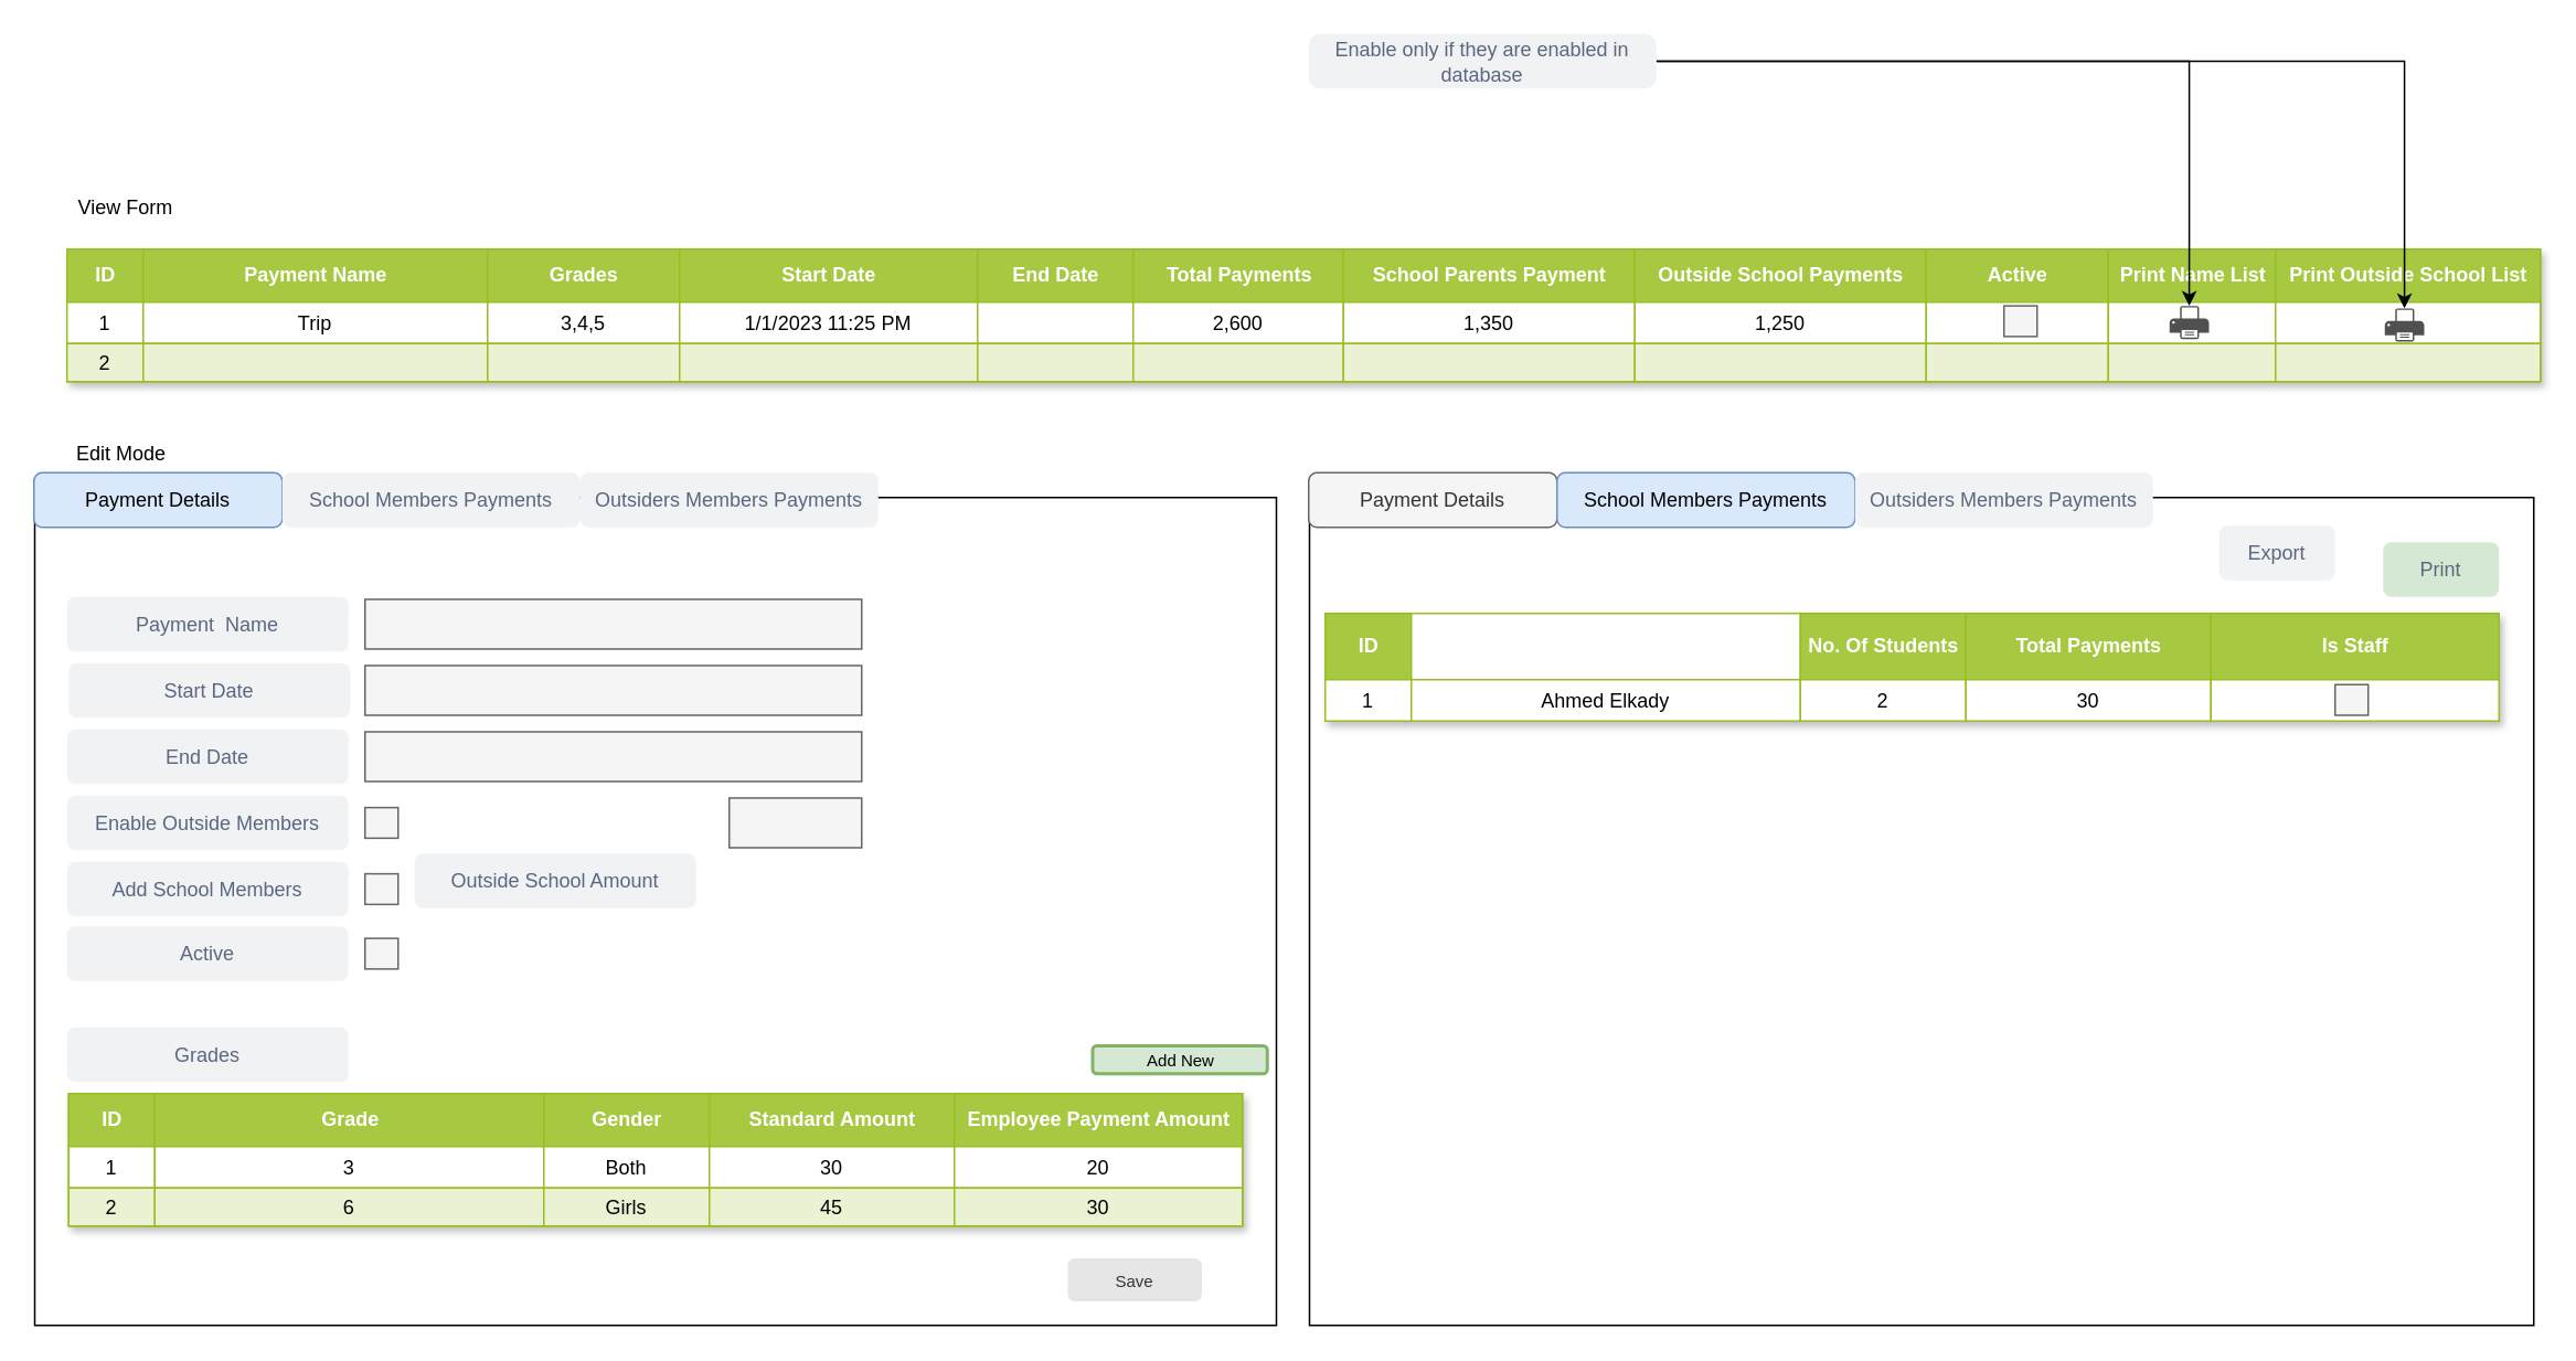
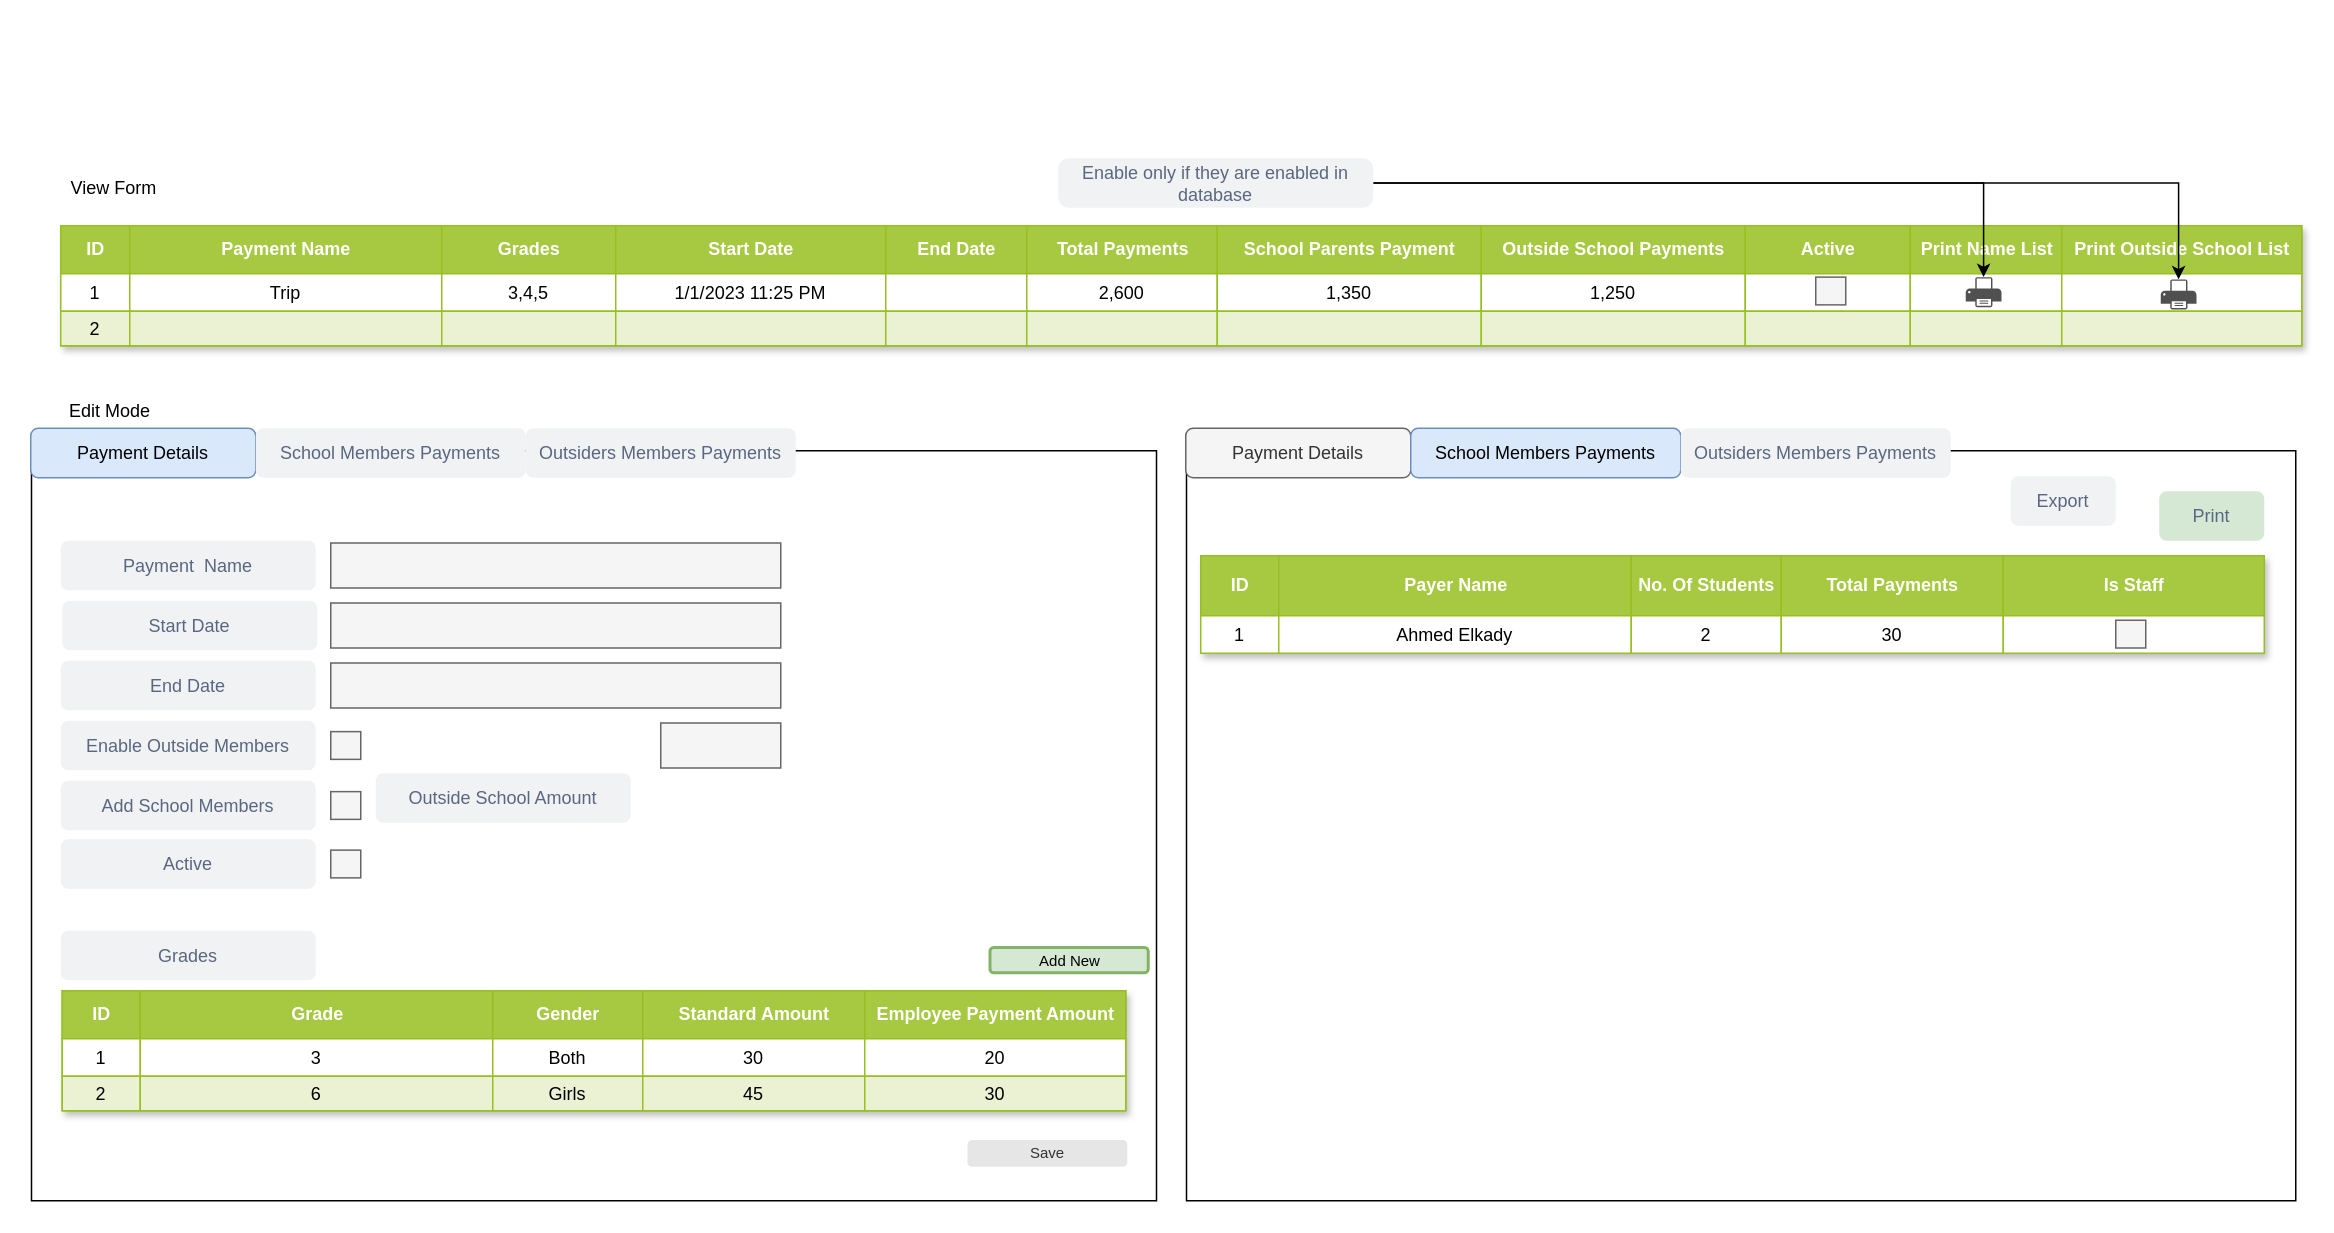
- <mxCell id="45" value="Enable only if they are enabled in database" style="rounded=1;align=center;fillColor=#F1F2F4;strokeColor=none;html=1;whiteSpace=wrap;fontColor=#596780;fontSize=12;arcSize=21;" vertex="1" parent="1"><mxGeometry x="790" y="20" width="210" height="33" as="geometry" /></mxCell>
+ <mxCell id="45" value="Enable only if they are enabled in database" style="rounded=1;align=center;fillColor=#F1F2F4;strokeColor=none;html=1;whiteSpace=wrap;fontColor=#596780;fontSize=12;arcSize=21;" vertex="1" parent="1"><mxGeometry x="705" y="105" width="210" height="33" as="geometry" /></mxCell>
- <mxCell id="94" value="Payer Name" style="connectable=0;recursiveResize=0;strokeColor=inherit;fillColor=#ffffff;align=center;fontStyle=1;fontColor=#FFFFFF;html=1;" vertex="1" parent="92"><mxGeometry x="52" width="235" height="40" as="geometry"><mxRectangle width="235" height="40" as="alternateBounds" /></mxGeometry></mxCell>
+ <mxCell id="94" value="Payer Name" style="connectable=0;recursiveResize=0;strokeColor=inherit;fillColor=#A7C942;align=center;fontStyle=1;fontColor=#FFFFFF;html=1;" vertex="1" parent="92"><mxGeometry x="52" width="235" height="40" as="geometry"><mxRectangle width="235" height="40" as="alternateBounds" /></mxGeometry></mxCell>
- <mxCell id="86" value="Save" style="rounded=1;html=1;shadow=0;dashed=0;whiteSpace=wrap;fontSize=10;fillColor=#E6E6E6;align=center;strokeColor=#E6E6E6;fontColor=#333333;" vertex="1" parent="1"><mxGeometry x="645" y="760" width="80" height="25" as="geometry" /></mxCell>
+ <mxCell id="86" value="Save" style="rounded=1;html=1;shadow=0;dashed=0;whiteSpace=wrap;fontSize=10;fillColor=#E6E6E6;align=center;strokeColor=#E6E6E6;fontColor=#333333;" vertex="1" parent="1"><mxGeometry x="645" y="760" width="105.5" height="16.88" as="geometry" /></mxCell>
